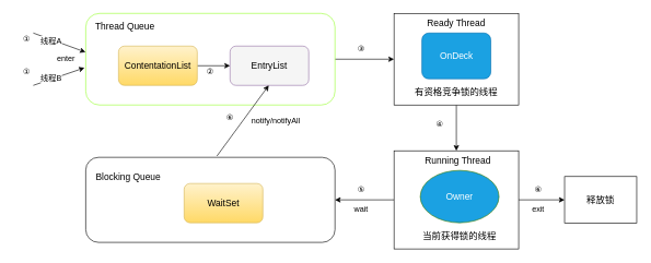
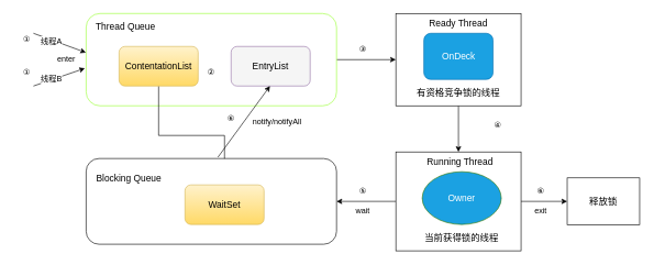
- <mxCell id="4" value="" style="edgeStyle=orthogonalEdgeStyle;rounded=0;orthogonalLoop=1;jettySize=auto;html=1;fontSize=12;" parent="1" source="5" target="6" edge="1"><mxGeometry relative="1" as="geometry" /></mxCell>
+ <mxCell id="4" value="" style="edgeStyle=orthogonalEdgeStyle;rounded=0;orthogonalLoop=1;jettySize=auto;html=1;fontSize=12;" parent="1" source="5" target="8" edge="1"><mxGeometry relative="1" as="geometry" /></mxCell>
- <mxCell id="30" value="④" style="text;html=1;strokeColor=none;fillColor=none;align=center;verticalAlign=middle;whiteSpace=wrap;rounded=0;shadow=0;glass=0;sketch=0;fontSize=12;" parent="1" vertex="1"><mxGeometry x="650" y="180" width="40" height="20" as="geometry" /></mxCell>
+ <mxCell id="30" value="④" style="text;html=1;strokeColor=none;fillColor=none;align=center;verticalAlign=middle;whiteSpace=wrap;rounded=0;shadow=0;glass=0;sketch=0;fontSize=12;" parent="1" vertex="1"><mxGeometry x="735" y="180" width="40" height="20" as="geometry" /></mxCell>
